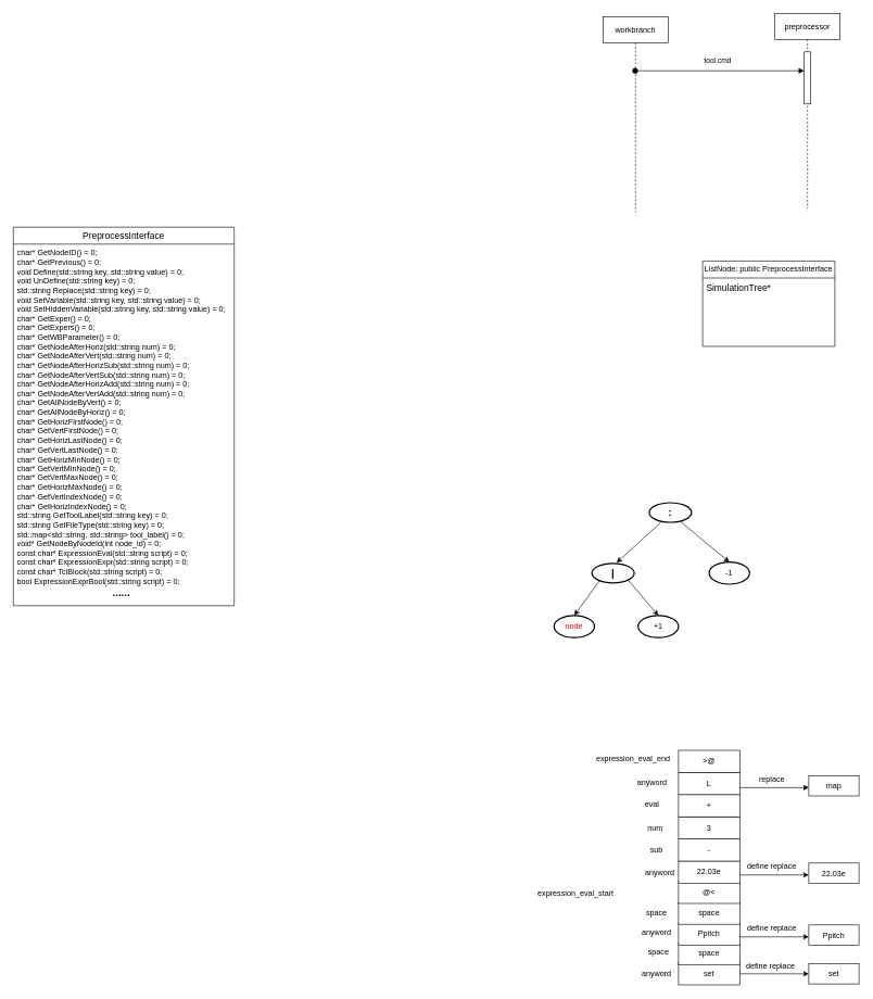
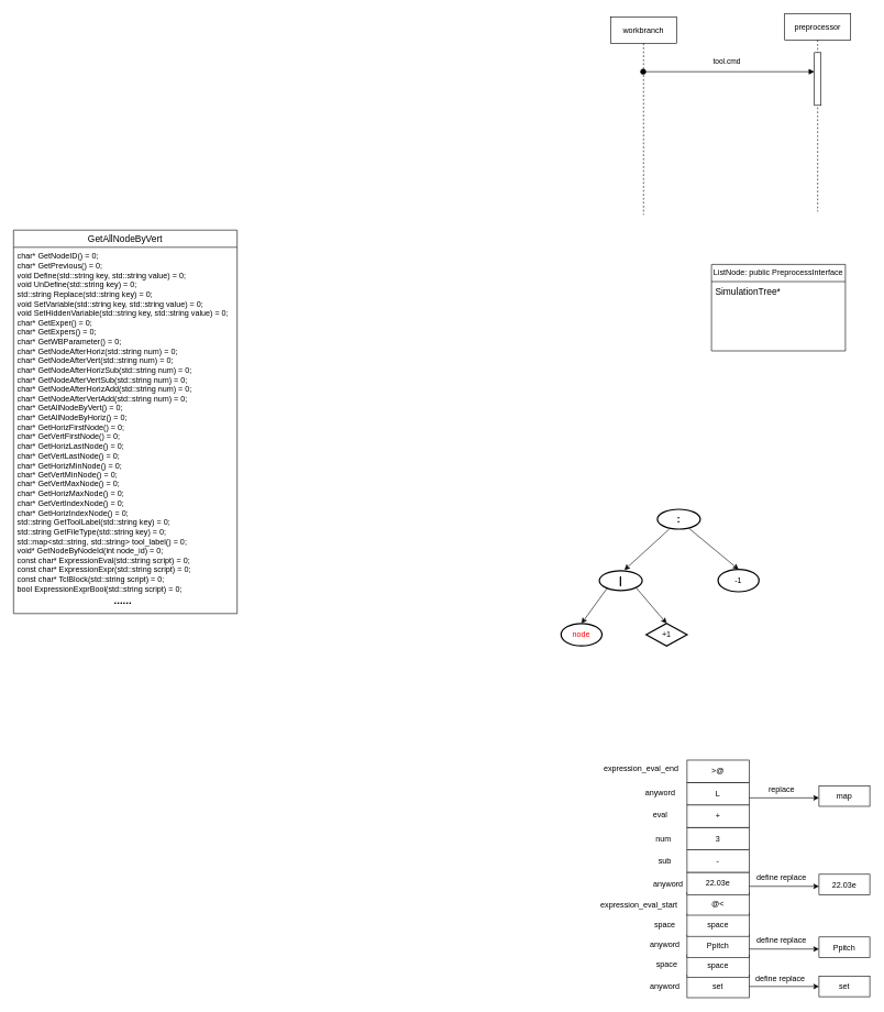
- <mxCell id="7" value="&lt;div style=&quot;font-size: 14px; line-height: 120%;&quot;&gt;&lt;span style=&quot;background-color: rgb(255, 255, 255);&quot;&gt;PreprocessInterface&lt;/span&gt;&lt;/div&gt;" style="swimlane;fontStyle=0;childLayout=stackLayout;horizontal=1;startSize=26;fillColor=none;horizontalStack=0;resizeParent=1;resizeParentMax=0;resizeLast=0;collapsible=1;marginBottom=0;whiteSpace=wrap;html=1;align=center;" parent="1" vertex="1"><mxGeometry x="20" y="348" width="339" height="581" as="geometry" /></mxCell>
+ <mxCell id="7" value="&lt;div style=&quot;font-size: 14px; line-height: 120%;&quot;&gt;&lt;span style=&quot;background-color: rgb(255, 255, 255);&quot;&gt;GetAllNodeByVert&lt;/span&gt;&lt;/div&gt;" style="swimlane;fontStyle=0;childLayout=stackLayout;horizontal=1;startSize=26;fillColor=none;horizontalStack=0;resizeParent=1;resizeParentMax=0;resizeLast=0;collapsible=1;marginBottom=0;whiteSpace=wrap;html=1;align=center;" parent="1" vertex="1"><mxGeometry x="20" y="348" width="339" height="581" as="geometry" /></mxCell>
- <mxCell id="14" value="+1" style="ellipse;whiteSpace=wrap;html=1;strokeWidth=2;movable=1;resizable=1;rotatable=1;deletable=1;editable=1;locked=0;connectable=1;" parent="1" vertex="1"><mxGeometry x="979" y="944" width="62" height="34" as="geometry" /></mxCell>
+ <mxCell id="14" value="+1" style="rhombus;whiteSpace=wrap;html=1;strokeWidth=2;movable=1;resizable=1;rotatable=1;deletable=1;editable=1;locked=0;connectable=1;" parent="1" vertex="1"><mxGeometry x="979" y="944" width="62" height="34" as="geometry" /></mxCell>
- <mxCell id="30" value="expression_eval_start" style="text;html=1;align=center;verticalAlign=middle;resizable=0;points=[];autosize=1;strokeColor=none;fillColor=none;" parent="1" vertex="1"><mxGeometry x="815" y="1358" width="135" height="26" as="geometry" /></mxCell>
+ <mxCell id="30" value="expression_eval_start" style="text;html=1;align=center;verticalAlign=middle;resizable=0;points=[];autosize=1;strokeColor=none;fillColor=none;" parent="1" vertex="1"><mxGeometry x="900" y="1358" width="135" height="26" as="geometry" /></mxCell>
